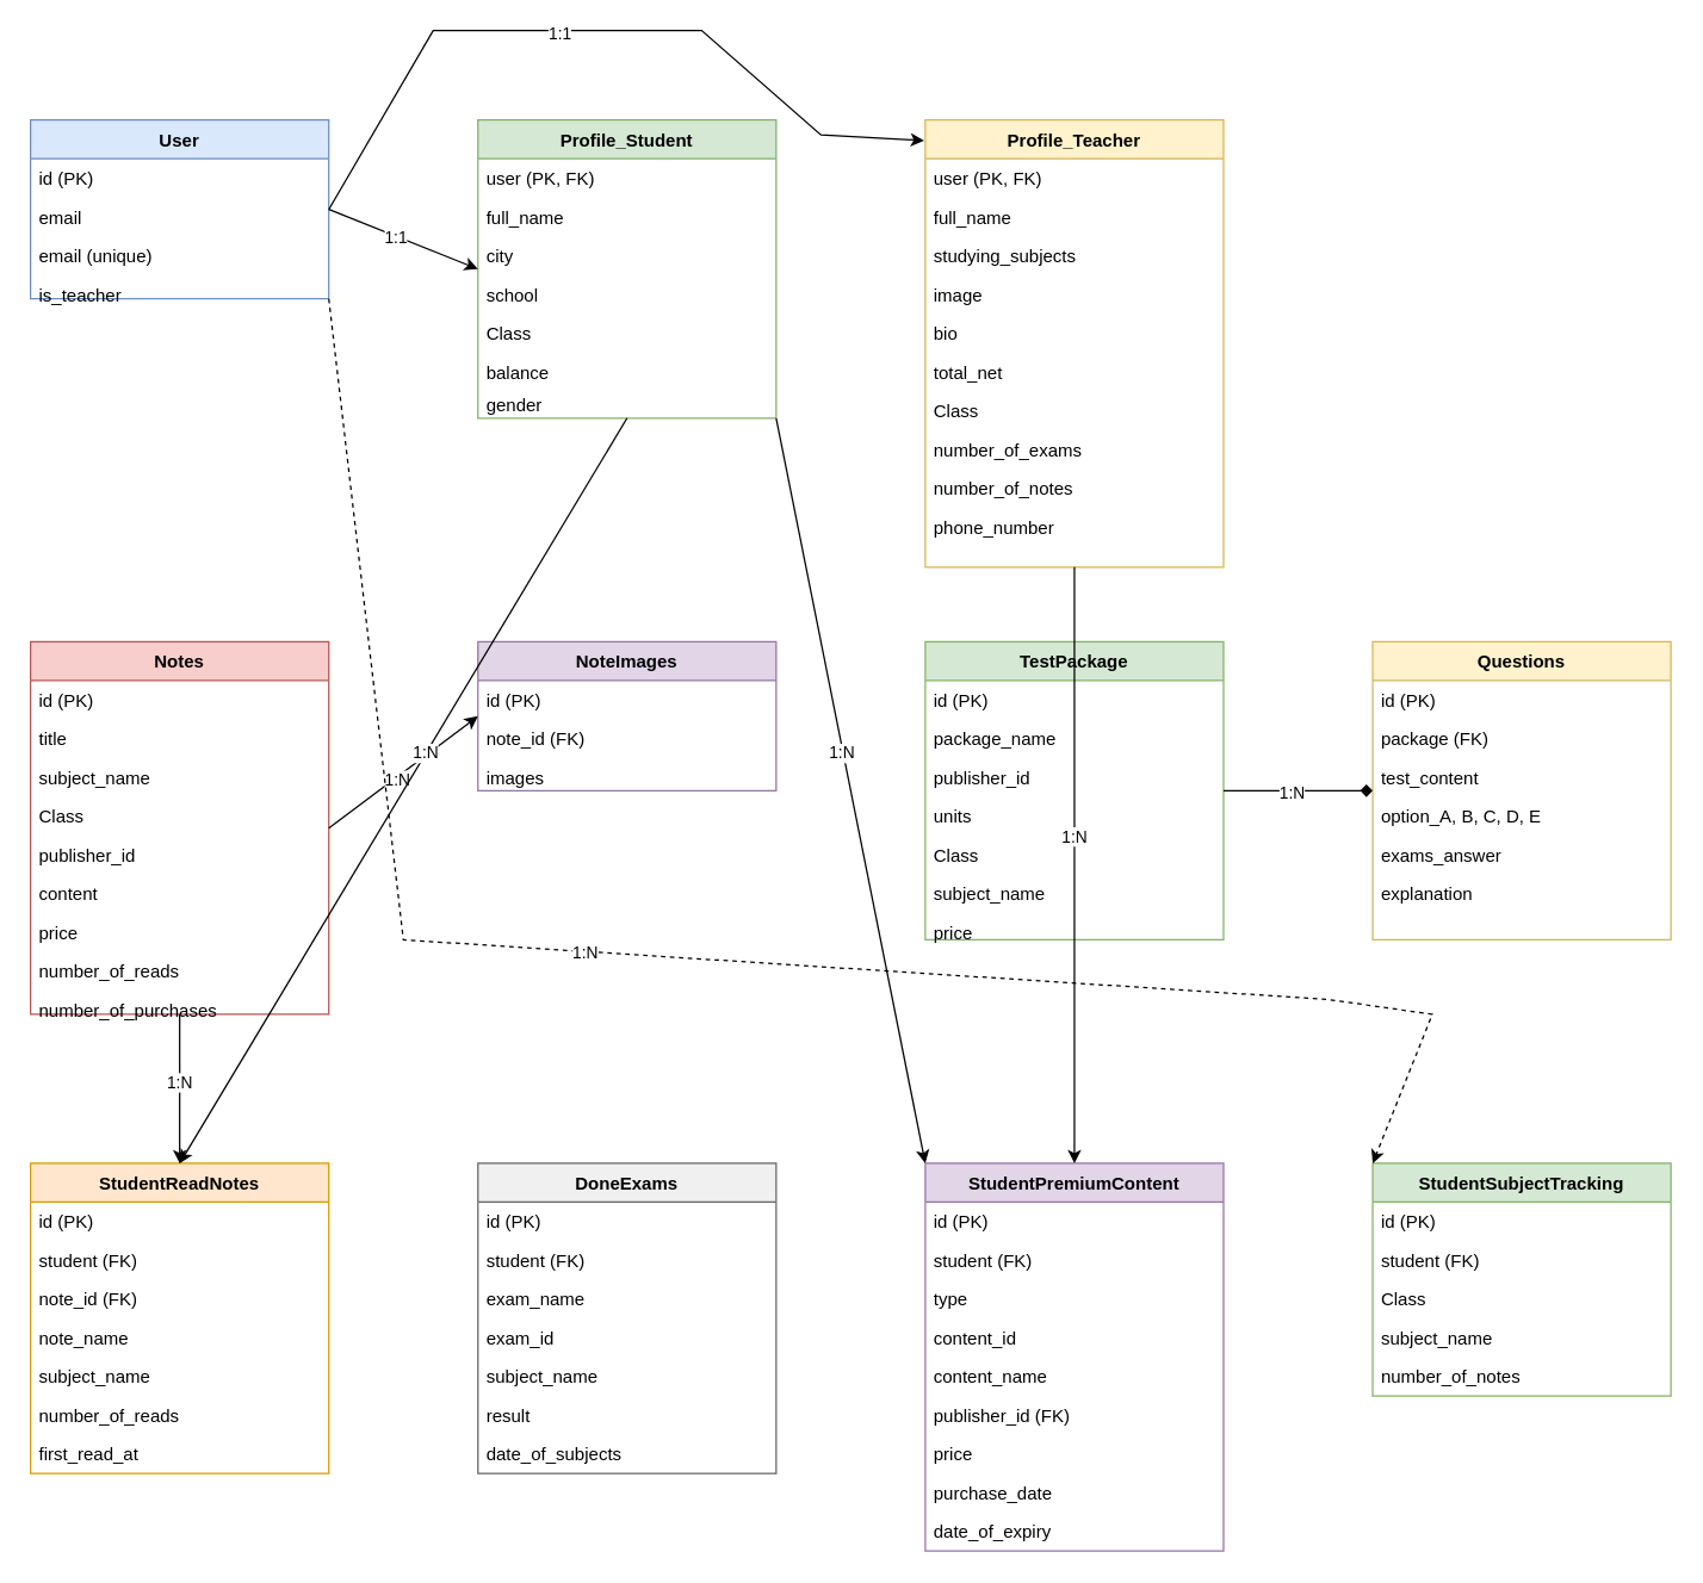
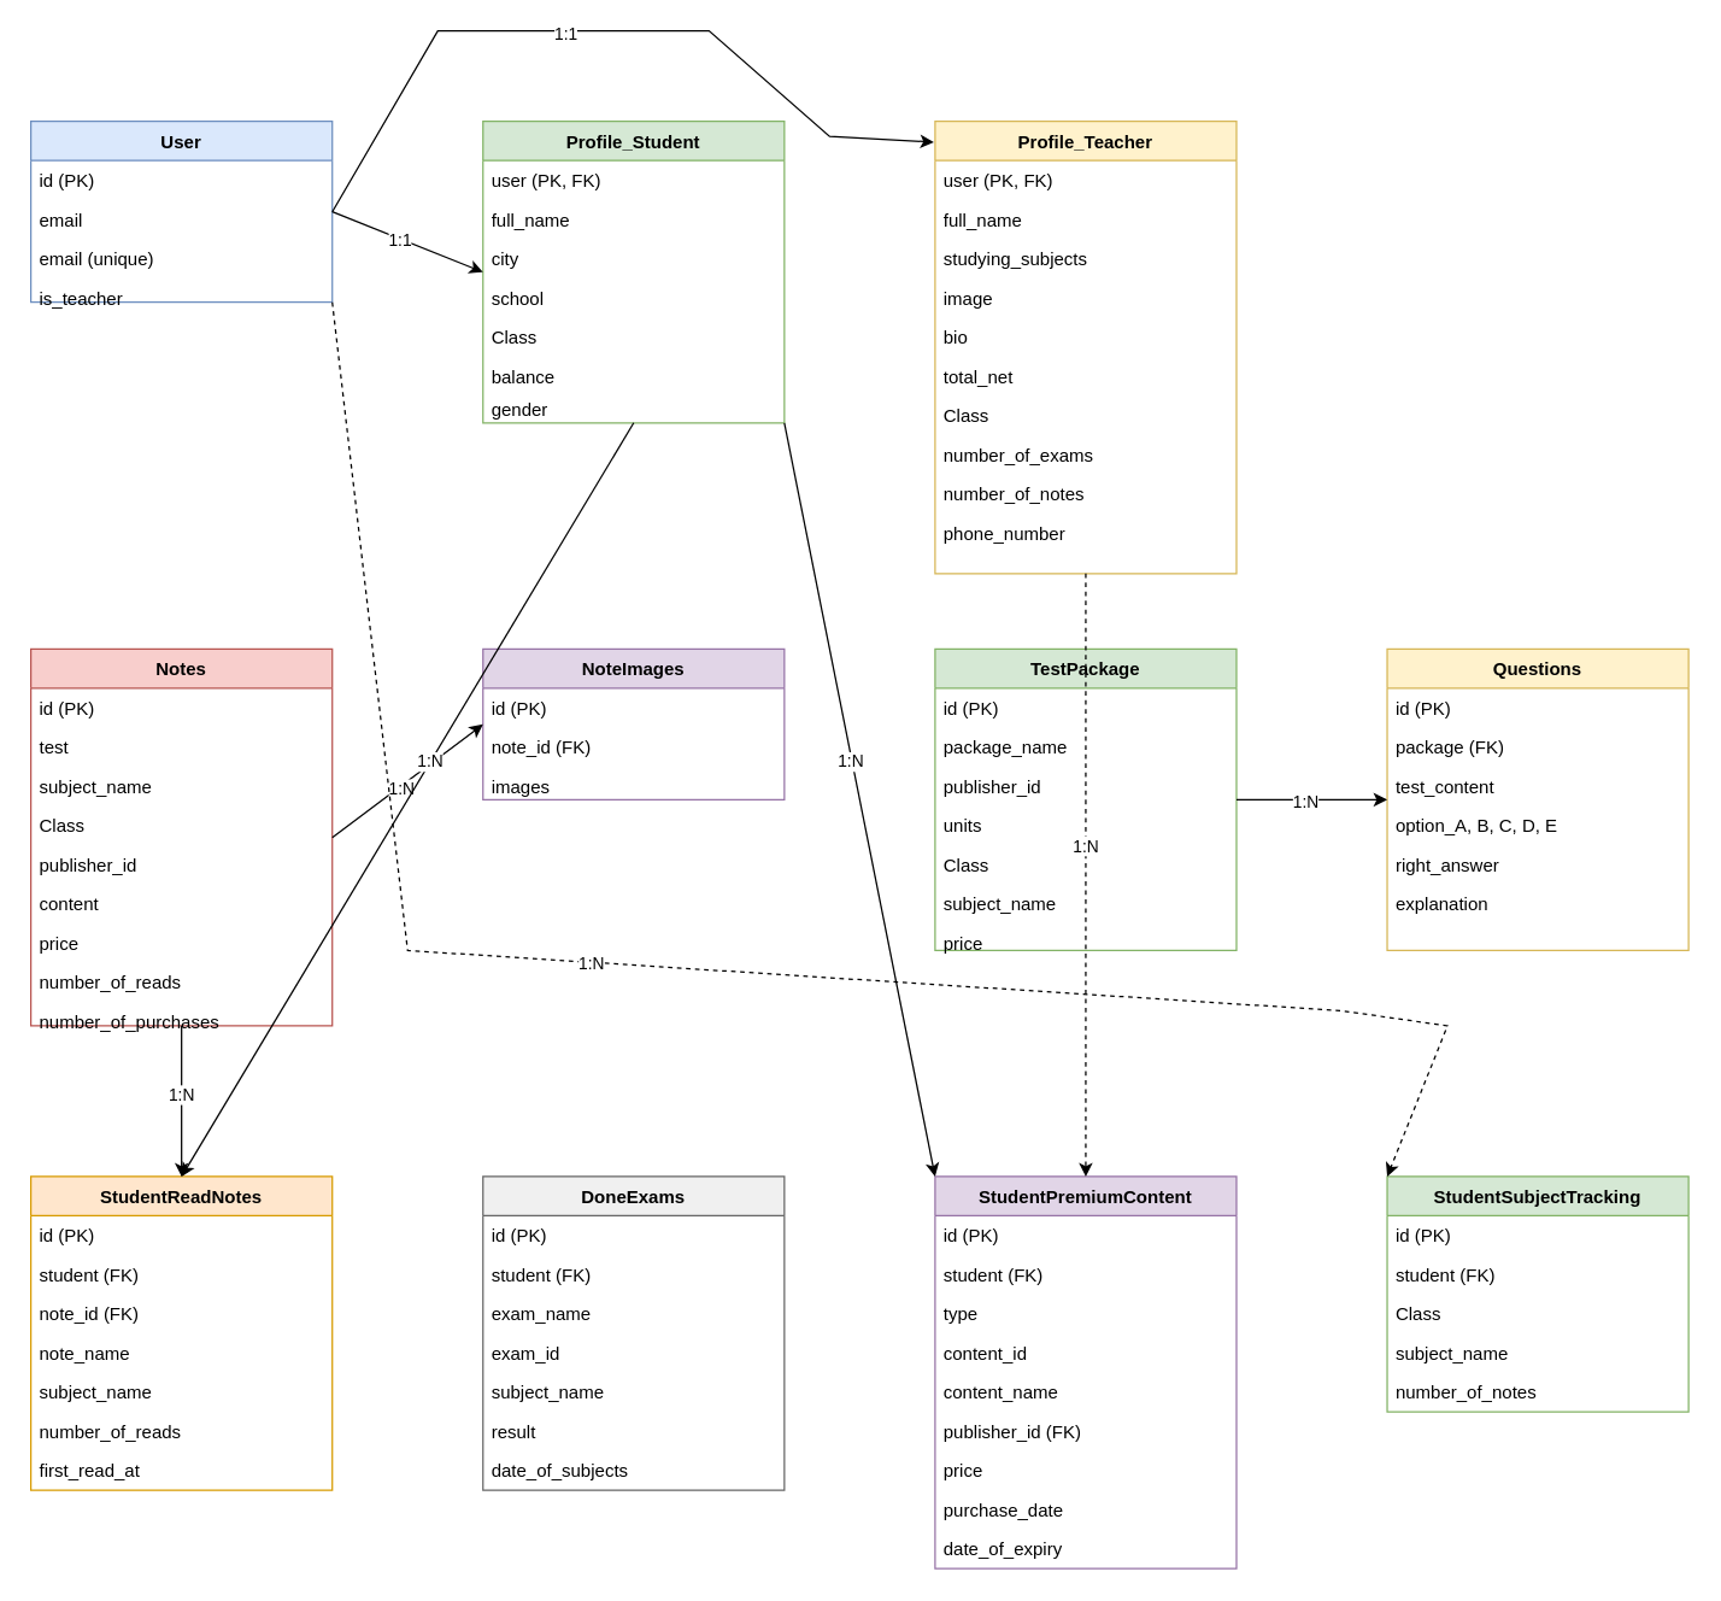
- <mxCell id="28" value="title" style="text;strokeColor=none;fillColor=none;align=left;verticalAlign=middle;spacingLeft=4;spacingRight=4;overflow=hidden;rotatable=0;points=[[0,0.5],[1,0.5]];portConstraint=eastwest;" parent="26" vertex="1"><mxGeometry y="52" width="200" height="26" as="geometry" /></mxCell>
+ <mxCell id="28" value="test" style="text;strokeColor=none;fillColor=none;align=left;verticalAlign=middle;spacingLeft=4;spacingRight=4;overflow=hidden;rotatable=0;points=[[0,0.5],[1,0.5]];portConstraint=eastwest;" parent="26" vertex="1"><mxGeometry y="52" width="200" height="26" as="geometry" /></mxCell>
- <mxCell id="61" value="" style="endArrow=diamond;html=1;rounded=0;exitX=1;exitY=0.5;exitDx=0;exitDy=0;entryX=0;entryY=0.5;entryDx=0;entryDy=0;" parent="1" source="40" target="48" edge="1"><mxGeometry width="50" height="50" relative="1" as="geometry"><mxPoint x="870" y="555" as="sourcePoint" /><mxPoint x="920" y="555" as="targetPoint" /></mxGeometry></mxCell>
+ <mxCell id="61" value="" style="endArrow=classic;html=1;rounded=0;exitX=1;exitY=0.5;exitDx=0;exitDy=0;entryX=0;entryY=0.5;entryDx=0;entryDy=0;" parent="1" source="40" target="48" edge="1"><mxGeometry width="50" height="50" relative="1" as="geometry"><mxPoint x="870" y="555" as="sourcePoint" /><mxPoint x="920" y="555" as="targetPoint" /></mxGeometry></mxCell>
- <mxCell id="53" value="exams_answer" style="text;strokeColor=none;fillColor=none;align=left;verticalAlign=middle;spacingLeft=4;spacingRight=4;overflow=hidden;rotatable=0;points=[[0,0.5],[1,0.5]];portConstraint=eastwest;" parent="48" vertex="1"><mxGeometry y="130" width="200" height="26" as="geometry" /></mxCell>
+ <mxCell id="53" value="right_answer" style="text;strokeColor=none;fillColor=none;align=left;verticalAlign=middle;spacingLeft=4;spacingRight=4;overflow=hidden;rotatable=0;points=[[0,0.5],[1,0.5]];portConstraint=eastwest;" parent="48" vertex="1"><mxGeometry y="130" width="200" height="26" as="geometry" /></mxCell>
- <mxCell id="101" value="" style="endArrow=classic;html=1;rounded=0;exitX=0.5;exitY=1;exitDx=0;exitDy=0;entryX=0.5;entryY=0;entryDx=0;entryDy=0;" edge="1" parent="1" source="15" target="79"><mxGeometry width="50" height="50" relative="1" as="geometry"><mxPoint x="720" y="380" as="sourcePoint" /><mxPoint x="720" y="780" as="targetPoint" /></mxGeometry></mxCell>
+ <mxCell id="101" value="" style="endArrow=classic;html=1;rounded=0;exitX=0.5;exitY=1;exitDx=0;exitDy=0;entryX=0.5;entryY=0;entryDx=0;entryDy=0;dashed=1;" edge="1" parent="1" source="15" target="79"><mxGeometry width="50" height="50" relative="1" as="geometry"><mxPoint x="720" y="380" as="sourcePoint" /><mxPoint x="720" y="780" as="targetPoint" /></mxGeometry></mxCell>
